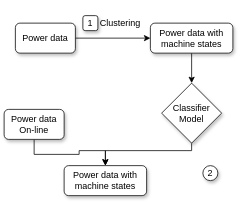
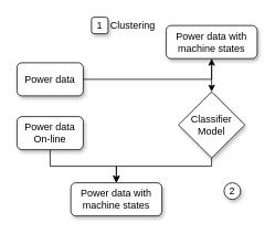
- <mxCell id="3" value="Power data" style="rounded=1;whiteSpace=wrap;html=1;shadow=1;" vertex="1" parent="1"><mxGeometry x="20" y="30" width="80" height="40" as="geometry" /></mxCell>
+ <mxCell id="3" value="Power data" style="rounded=1;whiteSpace=wrap;html=1;shadow=1;" vertex="1" parent="1"><mxGeometry x="20" y="75" width="80" height="40" as="geometry" /></mxCell>
- <mxCell id="9" value="Power data&lt;br&gt;On-line" style="rounded=1;whiteSpace=wrap;html=1;shadow=1;" vertex="1" parent="1"><mxGeometry x="5" y="145" width="80" height="40" as="geometry" /></mxCell>
+ <mxCell id="9" value="Power data&lt;br&gt;On-line" style="rounded=1;whiteSpace=wrap;html=1;shadow=1;" vertex="1" parent="1"><mxGeometry x="20" y="140" width="80" height="40" as="geometry" /></mxCell>
